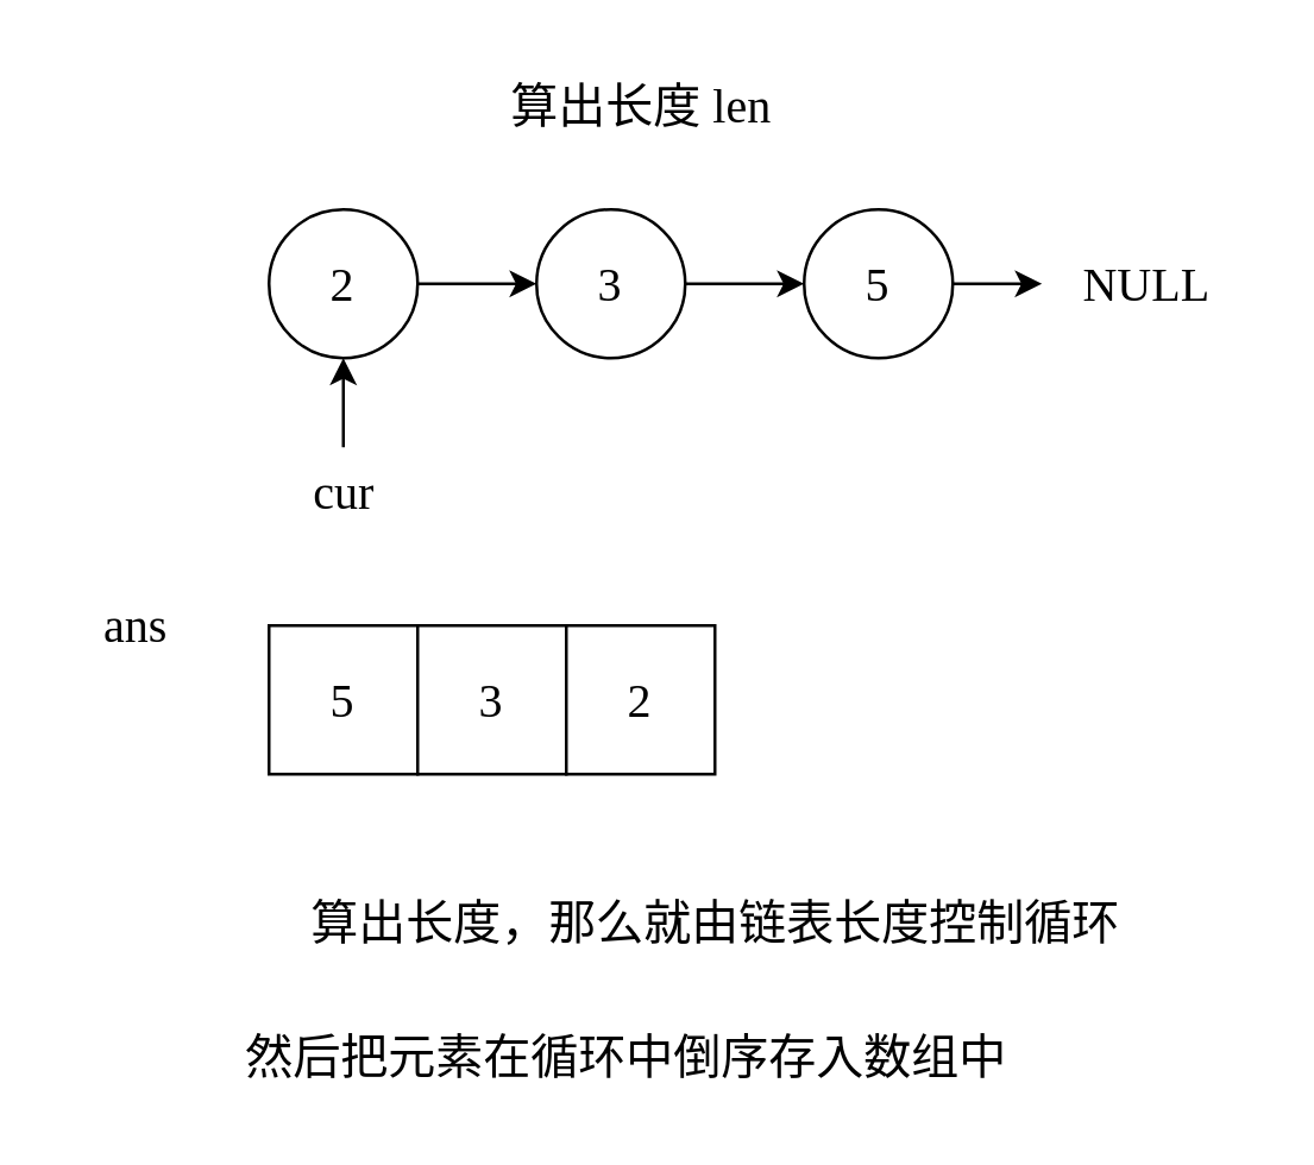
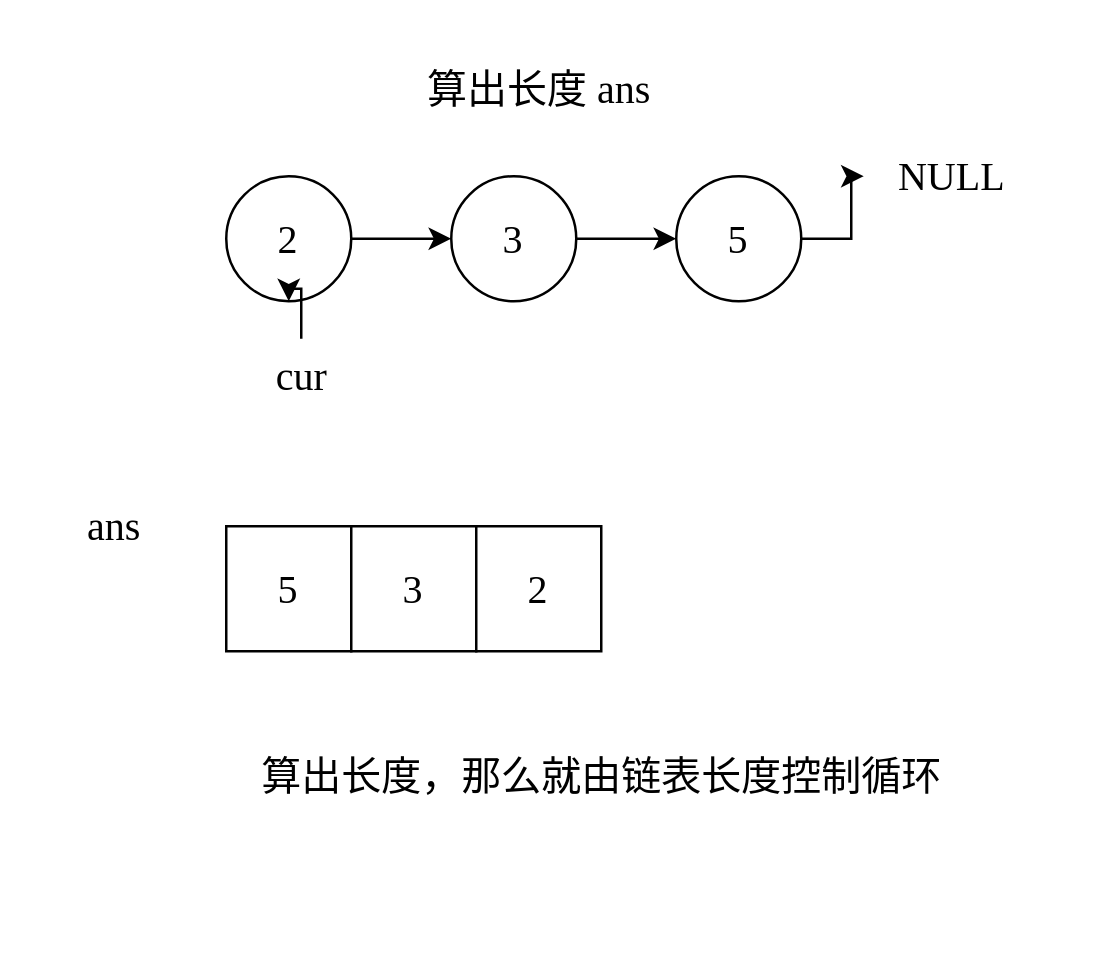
- <mxCell id="9" value="算出长度 len" style="text;html=1;align=center;verticalAlign=middle;resizable=0;points=[];autosize=1;strokeColor=none;fillColor=none;fontSize=16;fontFamily=Comic Sans MS;" vertex="1" parent="1"><mxGeometry x="160" y="20" width="110" height="30" as="geometry" /></mxCell>
+ <mxCell id="9" value="算出长度 ans" style="text;html=1;align=center;verticalAlign=middle;resizable=0;points=[];autosize=1;strokeColor=none;fillColor=none;fontSize=16;fontFamily=Comic Sans MS;" vertex="1" parent="1"><mxGeometry x="160" y="20" width="110" height="30" as="geometry" /></mxCell>
- <mxCell id="8" value="NULL" style="text;html=1;align=center;verticalAlign=middle;resizable=0;points=[];autosize=1;strokeColor=none;fillColor=none;fontFamily=Comic Sans MS;fontSize=16;" vertex="1" parent="1"><mxGeometry x="350" y="80" width="70" height="30" as="geometry" /></mxCell>
+ <mxCell id="8" value="NULL" style="text;html=1;align=center;verticalAlign=middle;resizable=0;points=[];autosize=1;strokeColor=none;fillColor=none;fontFamily=Comic Sans MS;fontSize=16;" vertex="1" parent="1"><mxGeometry x="345" y="55" width="70" height="30" as="geometry" /></mxCell>
- <mxCell id="11" value="cur" style="text;html=1;align=center;verticalAlign=middle;resizable=0;points=[];autosize=1;strokeColor=none;fillColor=none;fontSize=16;fontFamily=Comic Sans MS;" vertex="1" parent="1"><mxGeometry x="90" y="150" width="50" height="30" as="geometry" /></mxCell>
+ <mxCell id="11" value="cur" style="text;html=1;align=center;verticalAlign=middle;resizable=0;points=[];autosize=1;strokeColor=none;fillColor=none;fontSize=16;fontFamily=Comic Sans MS;" vertex="1" parent="1"><mxGeometry x="95" y="135" width="50" height="30" as="geometry" /></mxCell>
- <mxCell id="17" value="然后把元素在循环中倒序存入数组中" style="text;html=1;align=center;verticalAlign=middle;resizable=0;points=[];autosize=1;strokeColor=none;fillColor=none;fontSize=16;fontFamily=Comic Sans MS;" vertex="1" parent="1"><mxGeometry x="70" y="340" width="280" height="30" as="geometry" /></mxCell>
